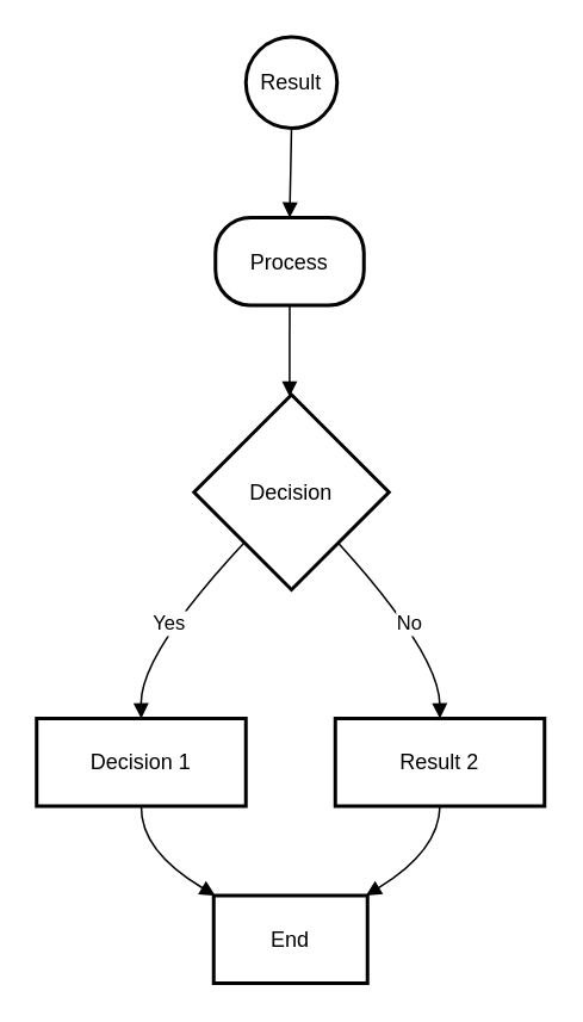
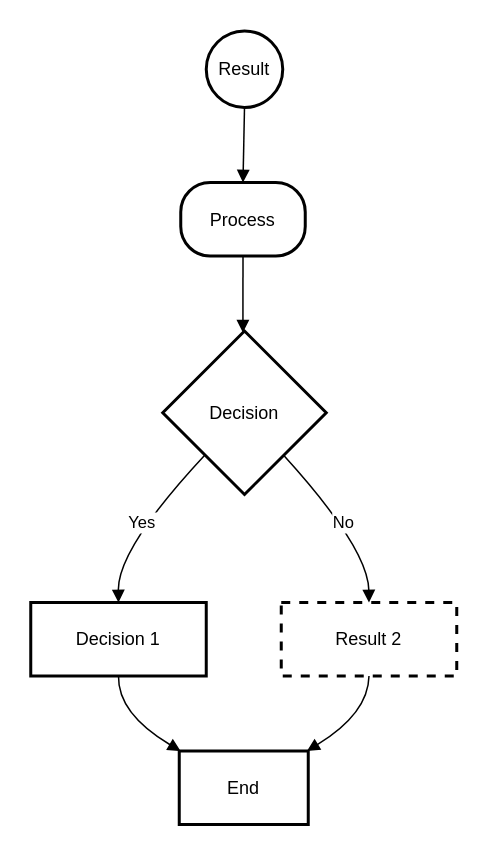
- <mxCell id="6" value="Result 2" style="whiteSpace=wrap;strokeWidth=2;" vertex="1" parent="1"><mxGeometry x="187" y="401" width="117" height="49" as="geometry" /></mxCell>
+ <mxCell id="6" value="Result 2" style="whiteSpace=wrap;strokeWidth=2;dashed=1;" vertex="1" parent="1"><mxGeometry x="187" y="401" width="117" height="49" as="geometry" /></mxCell>
